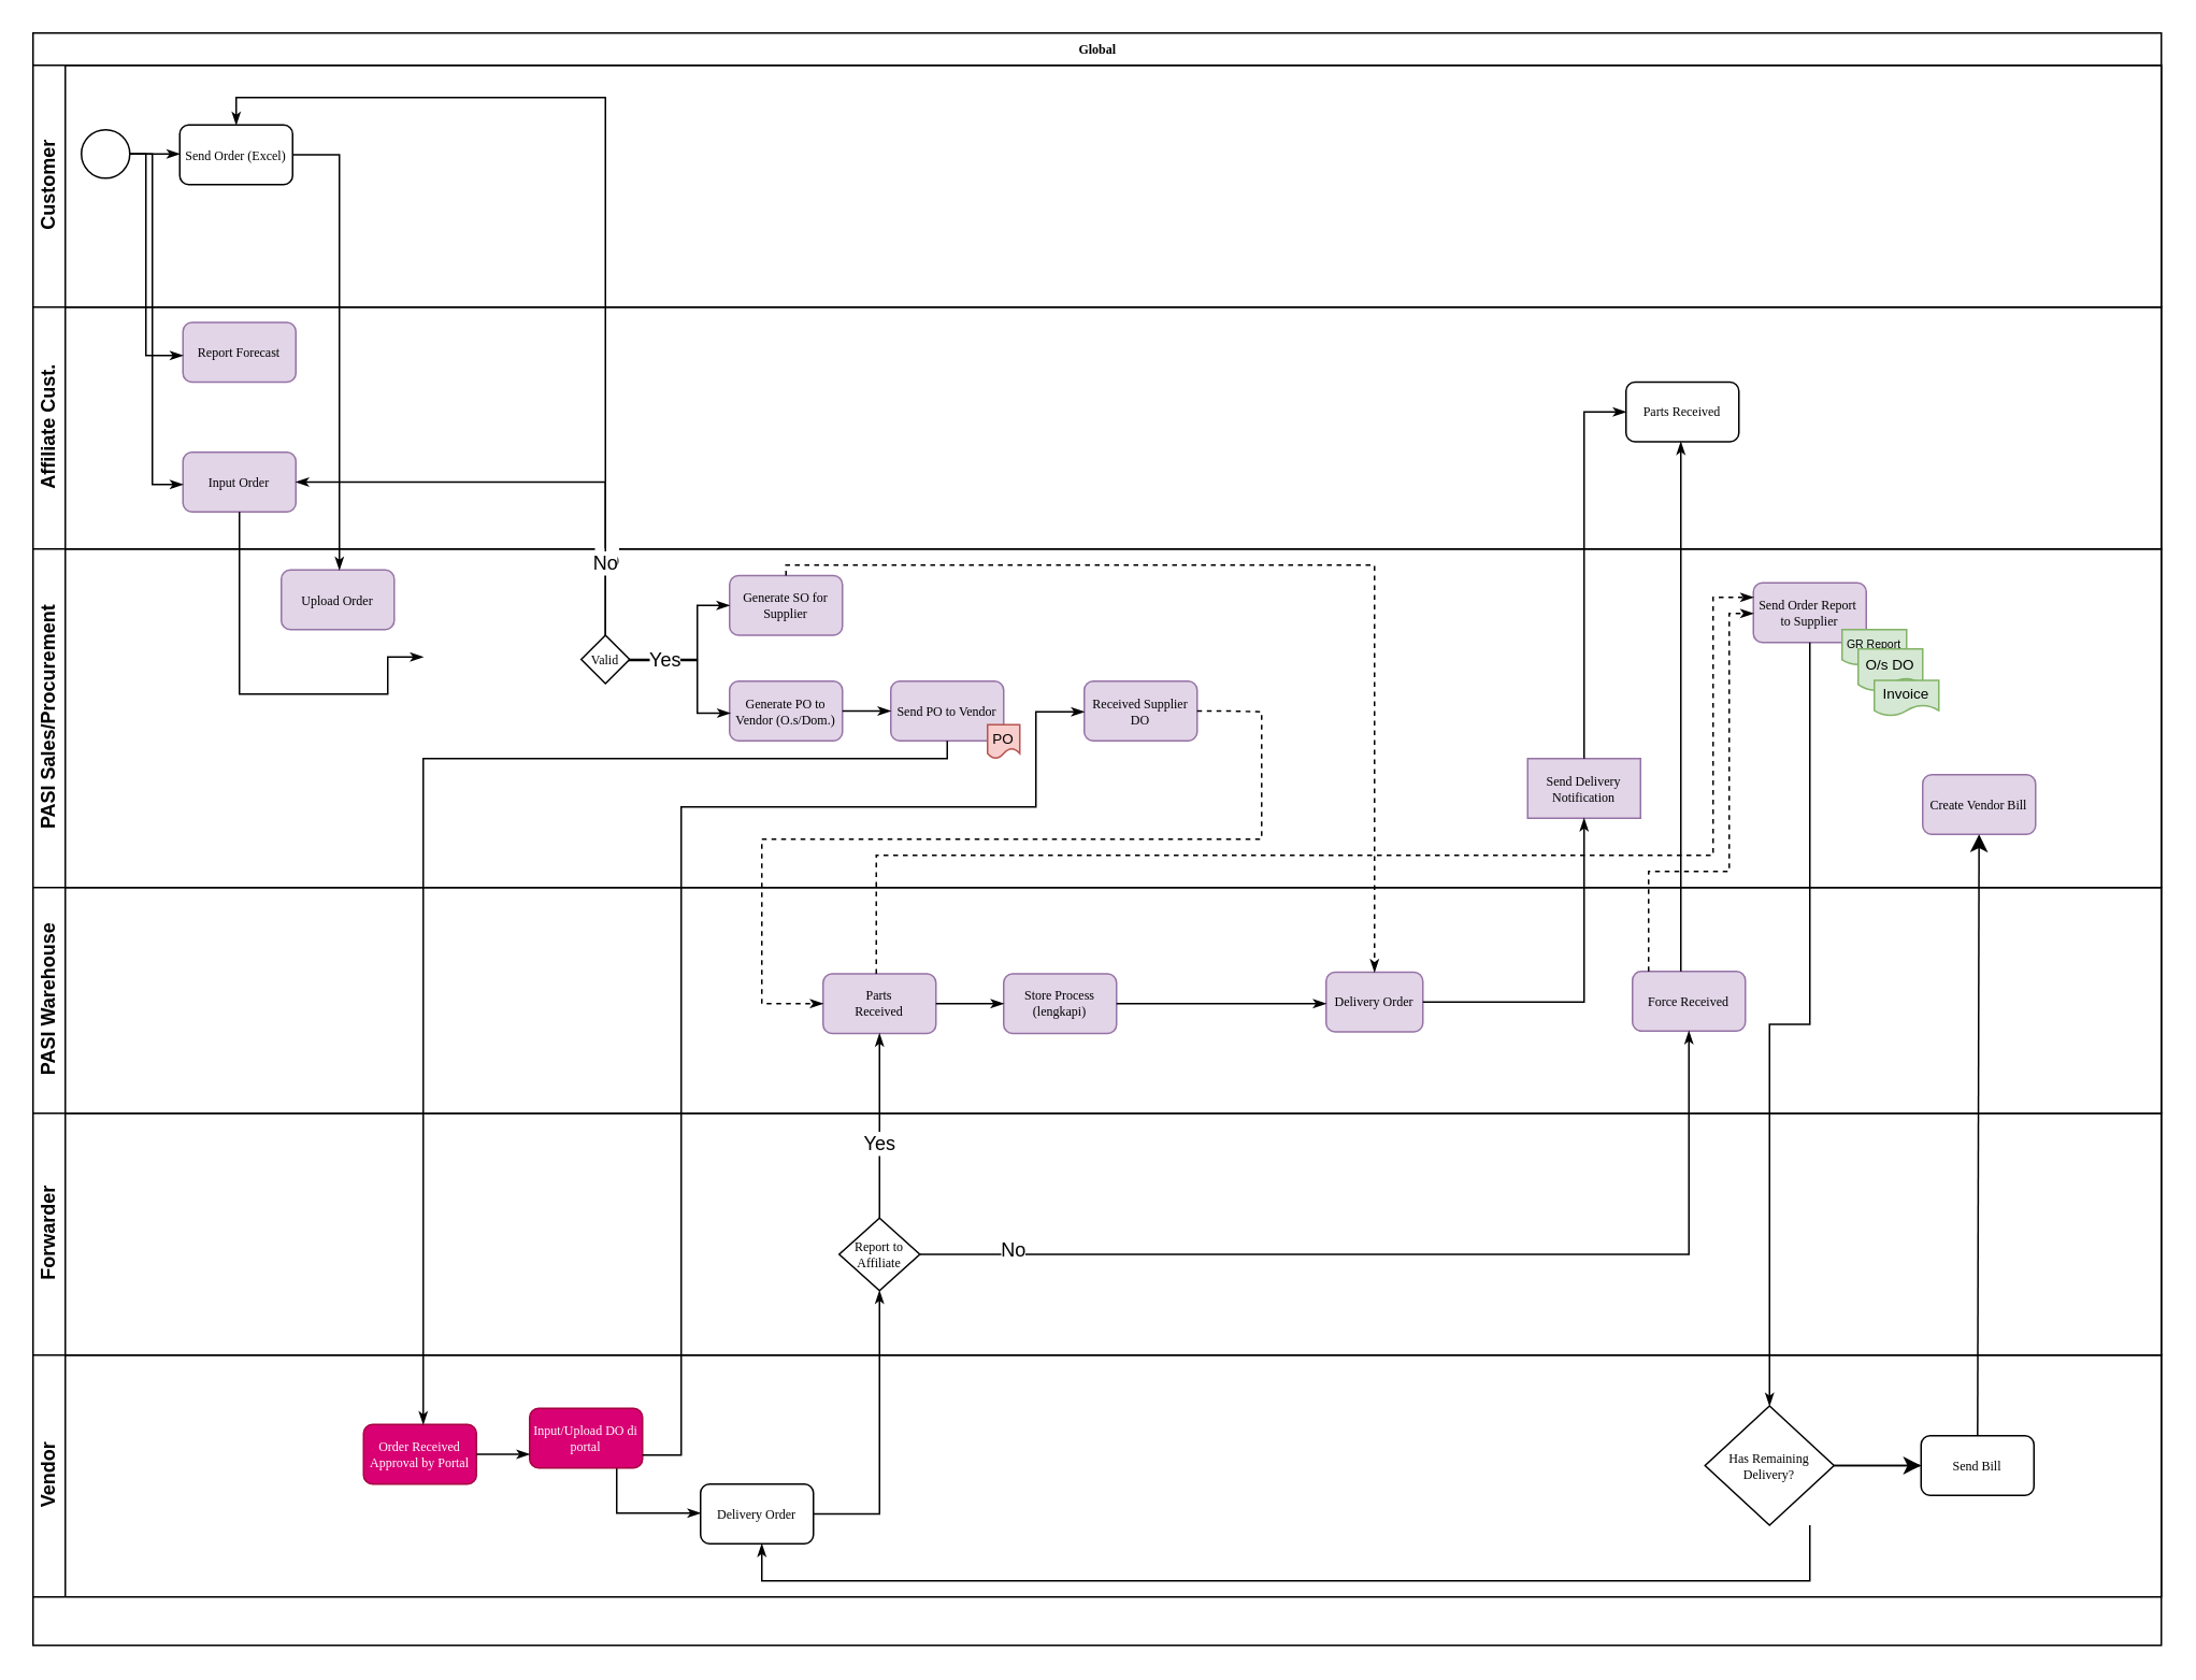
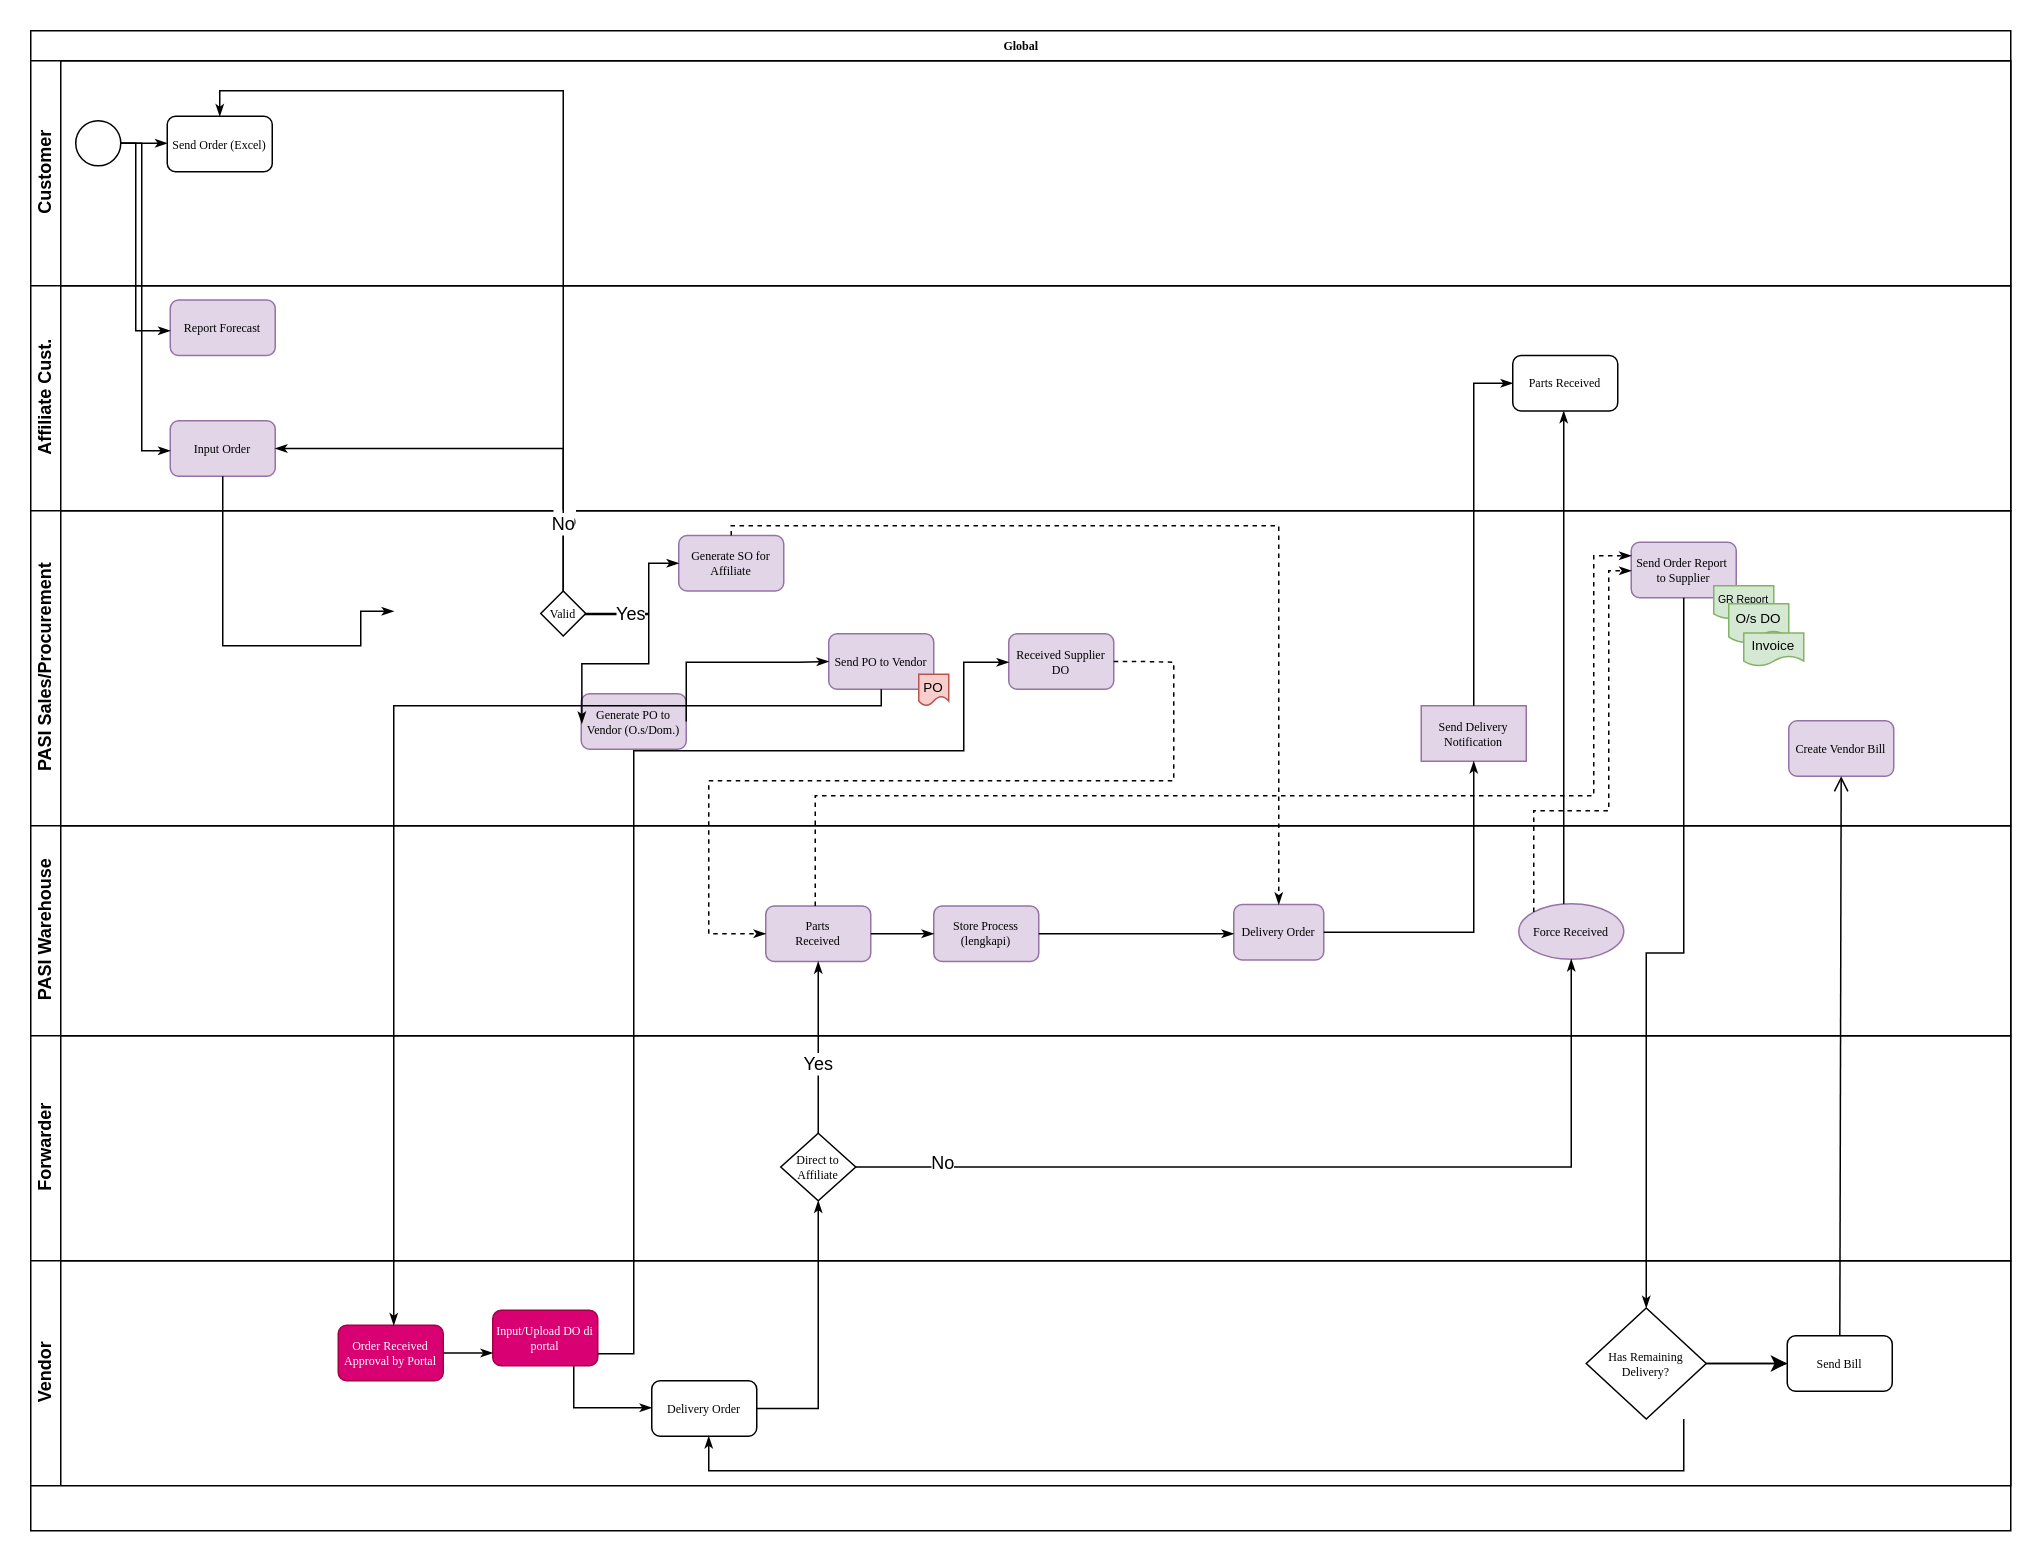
- <mxCell id="65" style="edgeStyle=orthogonalEdgeStyle;rounded=0;html=1;labelBackgroundColor=none;startArrow=none;startFill=0;startSize=5;endArrow=classicThin;endFill=1;endSize=5;jettySize=auto;orthogonalLoop=1;strokeWidth=1;fontFamily=Verdana;fontSize=8;" parent="2" source="4" target="29" edge="1"><mxGeometry relative="1" as="geometry"><mxPoint x="127" y="307" as="sourcePoint" /><mxPoint x="85" y="380" as="targetPoint" /><Array as="points"><mxPoint x="190" y="75" /><mxPoint x="190" y="351" /></Array></mxGeometry></mxCell>
- <mxCell id="29" value="Upload Order" style="rounded=1;whiteSpace=wrap;html=1;shadow=0;labelBackgroundColor=none;strokeWidth=1;fontFamily=Verdana;fontSize=8;align=center;fillColor=#e1d5e7;strokeColor=#9673a6;" vertex="1" parent="11"><mxGeometry x="154" y="13" width="70" height="37" as="geometry" /></mxCell>
- <mxCell id="13" value="Generate SO for Supplier" style="rounded=1;whiteSpace=wrap;html=1;shadow=0;labelBackgroundColor=none;strokeWidth=1;fontFamily=Verdana;fontSize=8;align=center;fillColor=#e1d5e7;strokeColor=#9673a6;" parent="11" vertex="1"><mxGeometry x="432" y="16.5" width="70" height="37" as="geometry" /></mxCell>
+ <mxCell id="13" value="Generate SO for Affiliate" style="rounded=1;whiteSpace=wrap;html=1;shadow=0;labelBackgroundColor=none;strokeWidth=1;fontFamily=Verdana;fontSize=8;align=center;fillColor=#e1d5e7;strokeColor=#9673a6;" parent="11" vertex="1"><mxGeometry x="432" y="16.5" width="70" height="37" as="geometry" /></mxCell>
- <mxCell id="15" value="Generate PO to Vendor (O.s/Dom.)" style="rounded=1;whiteSpace=wrap;html=1;shadow=0;labelBackgroundColor=none;strokeWidth=1;fontFamily=Verdana;fontSize=8;align=center;fillColor=#e1d5e7;strokeColor=#9673a6;" parent="11" vertex="1"><mxGeometry x="432" y="82" width="70" height="37" as="geometry" /></mxCell>
+ <mxCell id="15" value="Generate PO to Vendor (O.s/Dom.)" style="rounded=1;whiteSpace=wrap;html=1;shadow=0;labelBackgroundColor=none;strokeWidth=1;fontFamily=Verdana;fontSize=8;align=center;fillColor=#e1d5e7;strokeColor=#9673a6;" parent="11" vertex="1"><mxGeometry x="367" y="122" width="70" height="37" as="geometry" /></mxCell>
- <mxCell id="63" value="" style="edgeStyle=none;curved=1;rounded=0;orthogonalLoop=1;jettySize=auto;html=1;fontSize=12;startSize=8;endSize=8;" parent="2" source="48" target="23" edge="1"><mxGeometry relative="1" as="geometry"><mxPoint x="1152" y="879" as="sourcePoint" /><mxPoint x="1181" y="879" as="targetPoint" /></mxGeometry></mxCell>
+ <mxCell id="63" value="" style="edgeStyle=none;curved=1;rounded=0;orthogonalLoop=1;jettySize=auto;html=1;fontSize=12;startSize=8;endSize=8;endArrow=open;" parent="2" source="48" target="23" edge="1"><mxGeometry relative="1" as="geometry"><mxPoint x="1152" y="879" as="sourcePoint" /><mxPoint x="1181" y="879" as="targetPoint" /></mxGeometry></mxCell>
- <mxCell id="36" value="&lt;div&gt;Force Received&lt;/div&gt;" style="rounded=1;whiteSpace=wrap;html=1;shadow=0;labelBackgroundColor=none;strokeWidth=1;fontFamily=Verdana;fontSize=8;align=center;fillColor=#e1d5e7;strokeColor=#9673a6;" parent="30" vertex="1"><mxGeometry x="992" y="52" width="70" height="37" as="geometry" /></mxCell>
+ <mxCell id="36" value="&lt;div&gt;Force Received&lt;/div&gt;" style="ellipse;whiteSpace=wrap;html=1;shadow=0;labelBackgroundColor=none;strokeWidth=1;fontFamily=Verdana;fontSize=8;align=center;fillColor=#e1d5e7;strokeColor=#9673a6;" parent="30" vertex="1"><mxGeometry x="992" y="52" width="70" height="37" as="geometry" /></mxCell>
- <mxCell id="38" value="Report to Affiliate" style="strokeWidth=1;html=1;shape=mxgraph.flowchart.decision;whiteSpace=wrap;rounded=1;shadow=0;labelBackgroundColor=none;fontFamily=Verdana;fontSize=8;align=center;" parent="37" vertex="1"><mxGeometry x="500" y="65" width="50" height="45" as="geometry" /></mxCell>
+ <mxCell id="38" value="Direct to Affiliate" style="strokeWidth=1;html=1;shape=mxgraph.flowchart.decision;whiteSpace=wrap;rounded=1;shadow=0;labelBackgroundColor=none;fontFamily=Verdana;fontSize=8;align=center;" parent="37" vertex="1"><mxGeometry x="500" y="65" width="50" height="45" as="geometry" /></mxCell>
